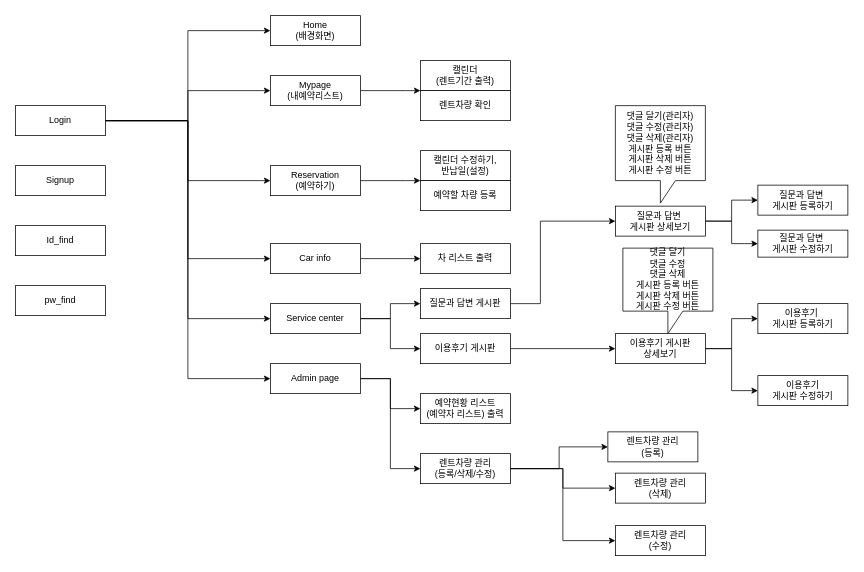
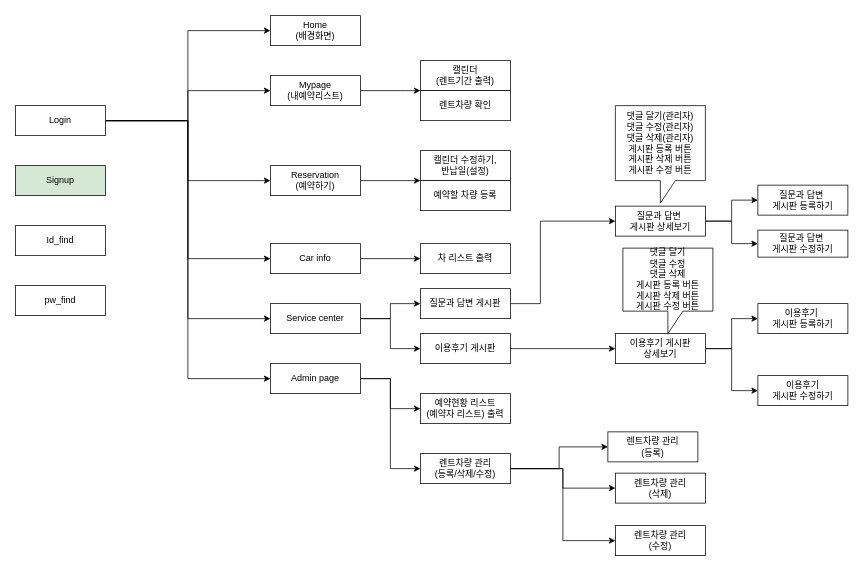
- <mxCell id="9" value="Signup" style="rounded=0;whiteSpace=wrap;html=1;" parent="1" vertex="1"><mxGeometry x="20" y="220" width="120" height="40" as="geometry" /></mxCell>
+ <mxCell id="9" value="Signup" style="rounded=0;whiteSpace=wrap;html=1;fillColor=#d5e8d4;" parent="1" vertex="1"><mxGeometry x="20" y="220" width="120" height="40" as="geometry" /></mxCell>
